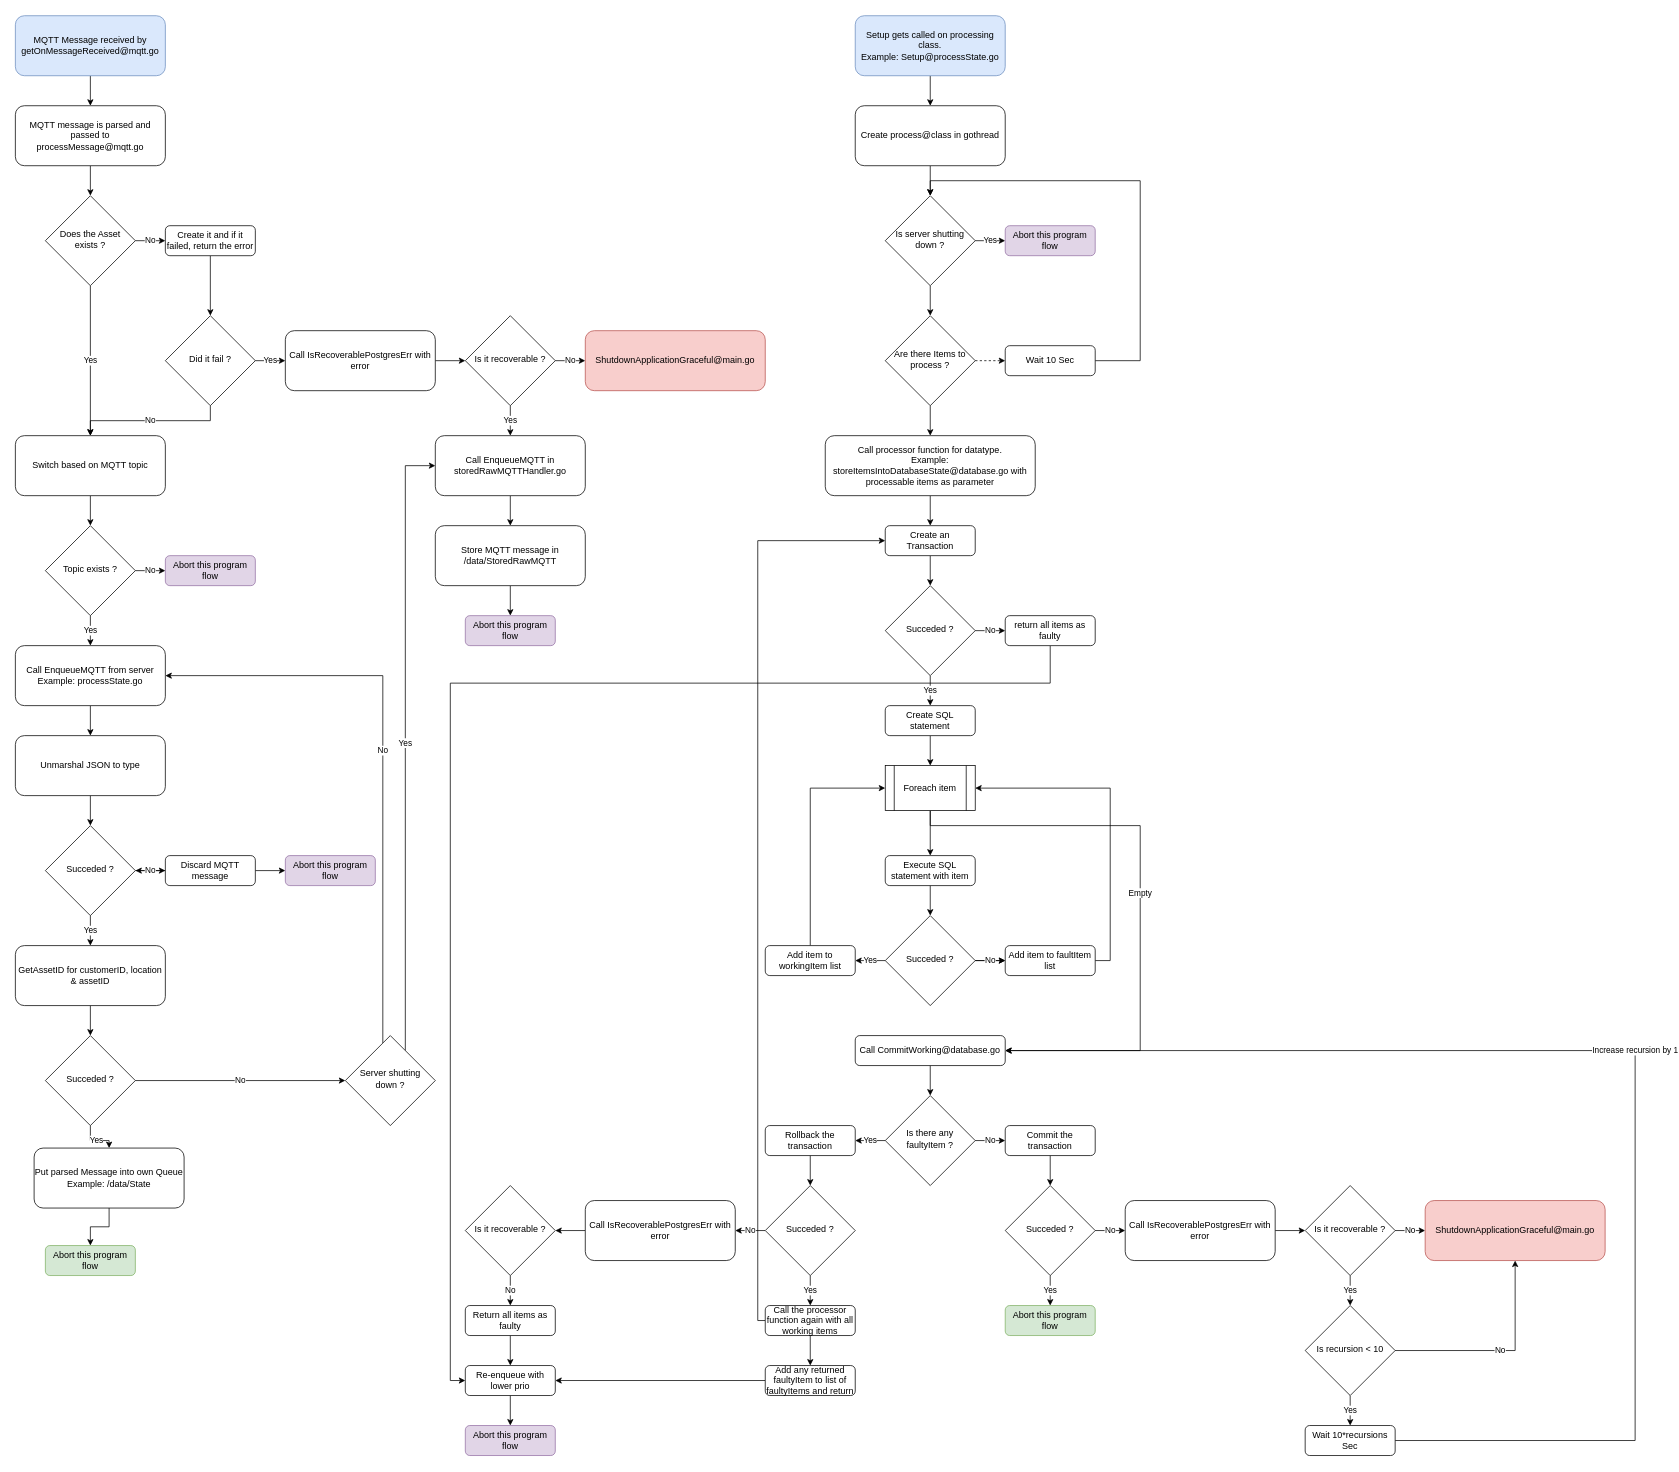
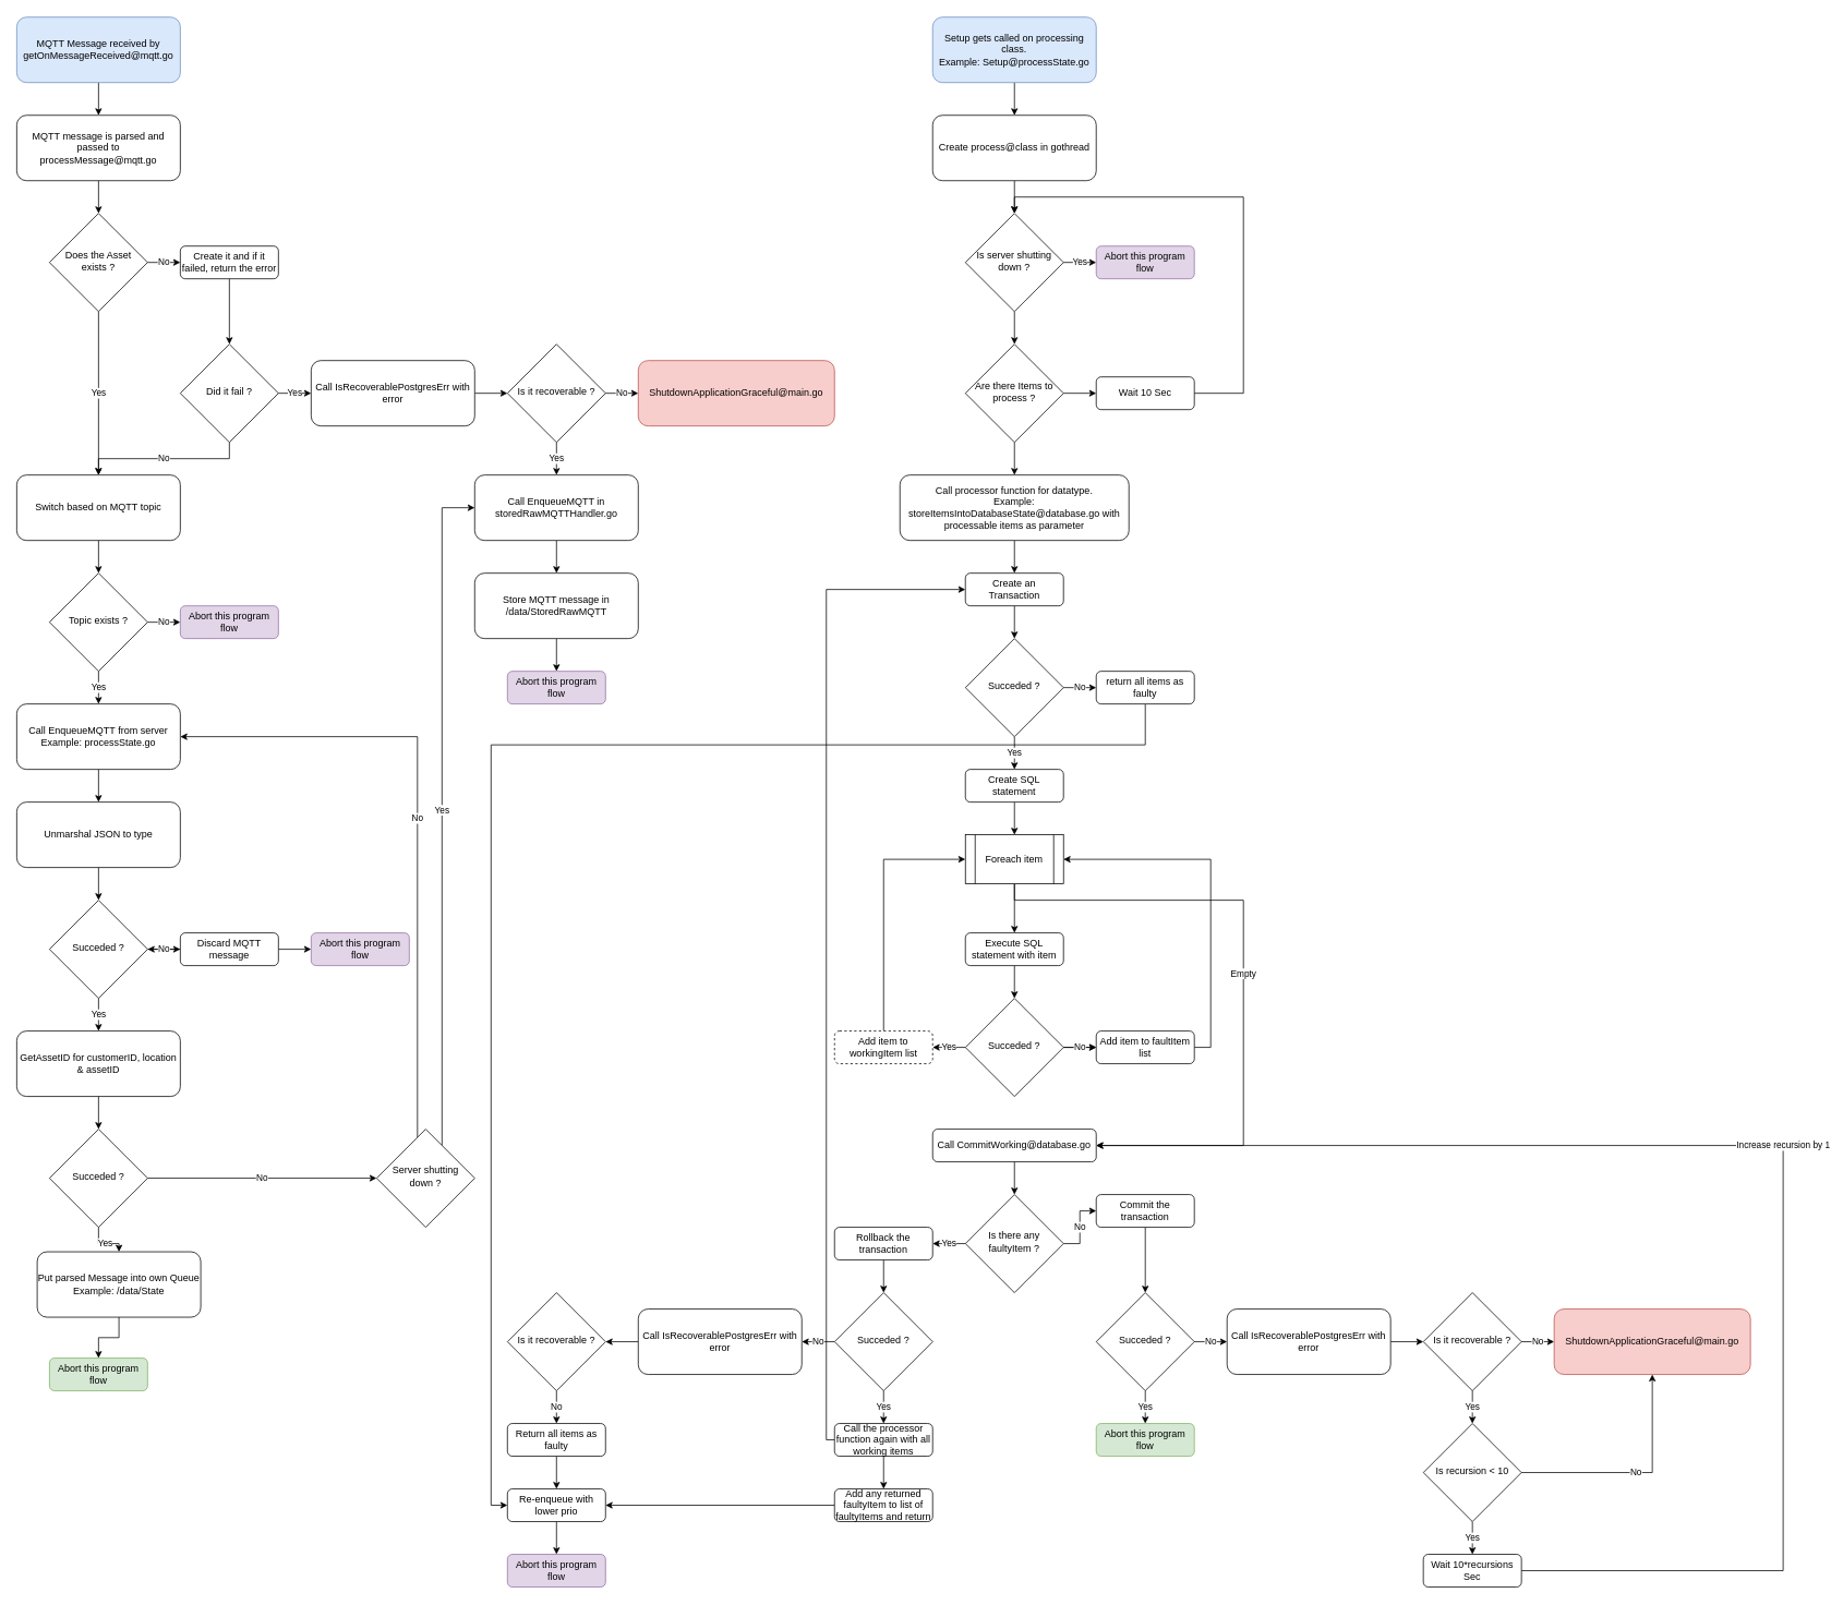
- <mxCell id="61" style="edgeStyle=orthogonalEdgeStyle;rounded=0;orthogonalLoop=1;jettySize=auto;html=1;entryX=0;entryY=0.5;entryDx=0;entryDy=0;dashed=1;" parent="1" source="63" target="65" edge="1"><mxGeometry relative="1" as="geometry" /></mxCell>
+ <mxCell id="61" style="edgeStyle=orthogonalEdgeStyle;rounded=0;orthogonalLoop=1;jettySize=auto;html=1;entryX=0;entryY=0.5;entryDx=0;entryDy=0;" parent="1" source="63" target="65" edge="1"><mxGeometry relative="1" as="geometry" /></mxCell>
- <mxCell id="89" value="Add item to workingItem list" style="rounded=1;whiteSpace=wrap;html=1;fontSize=12;glass=0;strokeWidth=1;shadow=0;" parent="1" vertex="1"><mxGeometry x="1020" y="1260" width="120" height="40" as="geometry" /></mxCell>
+ <mxCell id="89" value="Add item to workingItem list" style="rounded=1;whiteSpace=wrap;html=1;fontSize=12;glass=0;strokeWidth=1;shadow=0;dashed=1;" parent="1" vertex="1"><mxGeometry x="1020" y="1260" width="120" height="40" as="geometry" /></mxCell>
- <mxCell id="96" value="Commit the transaction" style="rounded=1;whiteSpace=wrap;html=1;fontSize=12;glass=0;strokeWidth=1;shadow=0;" parent="1" vertex="1"><mxGeometry x="1340" y="1500" width="120" height="40" as="geometry" /></mxCell>
+ <mxCell id="96" value="Commit the transaction" style="rounded=1;whiteSpace=wrap;html=1;fontSize=12;glass=0;strokeWidth=1;shadow=0;" parent="1" vertex="1"><mxGeometry x="1340" y="1460" width="120" height="40" as="geometry" /></mxCell>
